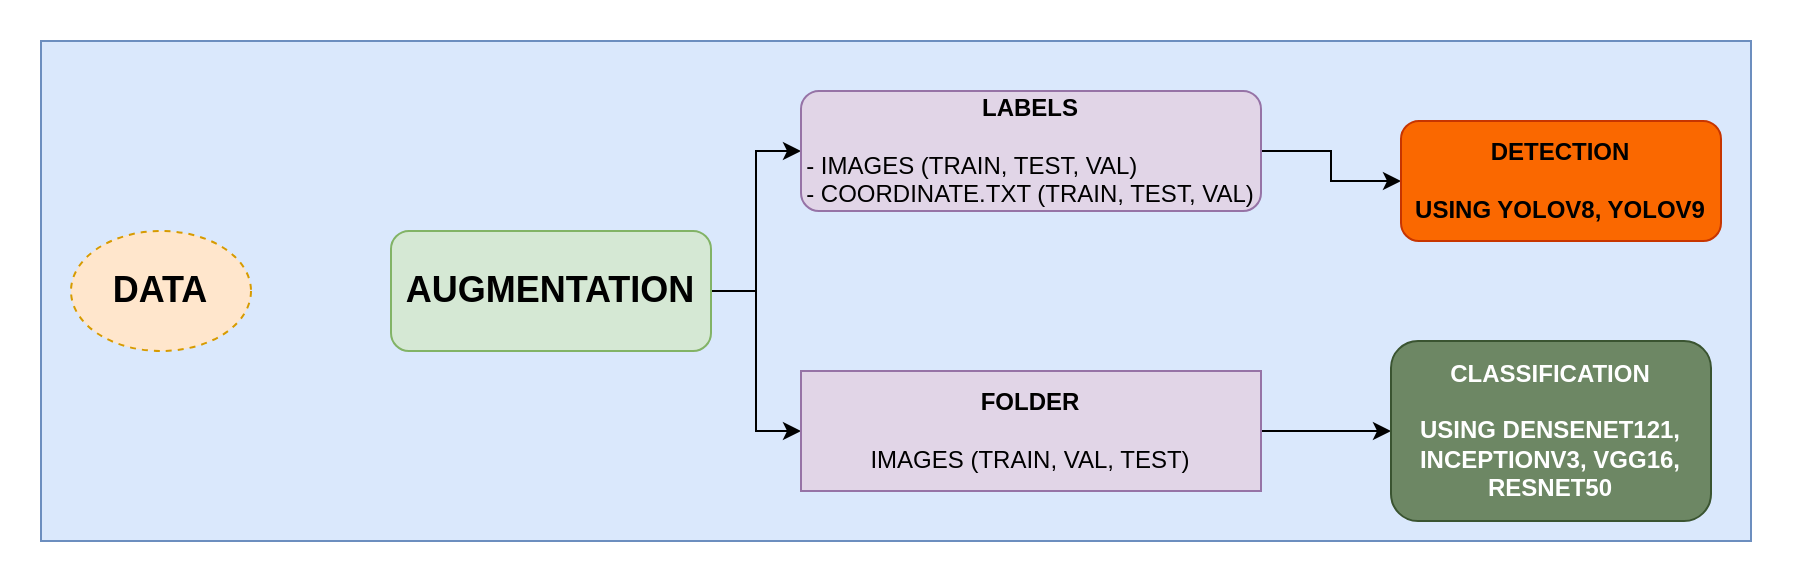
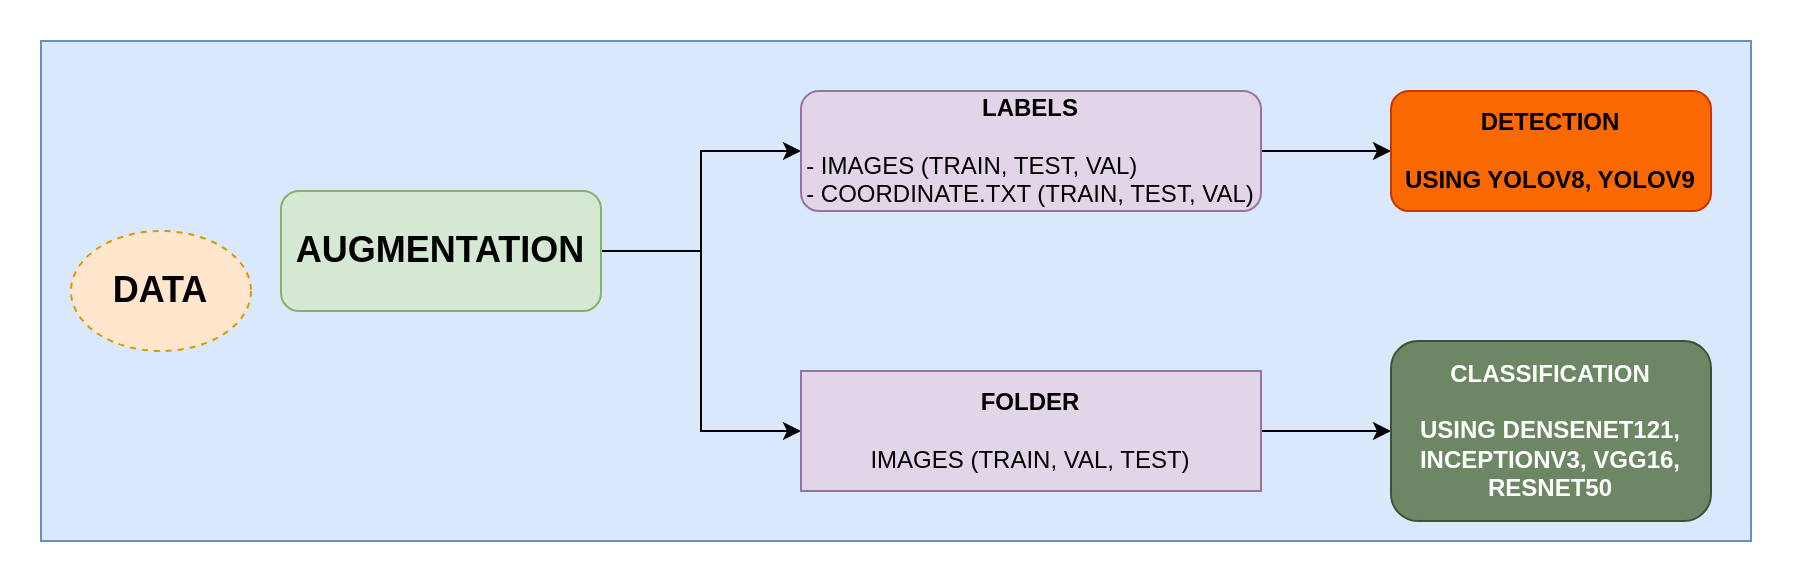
- <mxCell id="12" value="&lt;b&gt;DETECTION&lt;/b&gt;&lt;div&gt;&lt;b&gt;&lt;br&gt;&lt;/b&gt;&lt;/div&gt;&lt;div&gt;&lt;b&gt;USING YOLOV8, YOLOV9&lt;/b&gt;&lt;/div&gt;" style="rounded=1;whiteSpace=wrap;html=1;fillColor=#fa6800;fontColor=#000000;strokeColor=#C73500;" parent="2" vertex="1"><mxGeometry x="680" y="40" width="160" height="60" as="geometry" /></mxCell>
+ <mxCell id="12" value="&lt;b&gt;DETECTION&lt;/b&gt;&lt;div&gt;&lt;b&gt;&lt;br&gt;&lt;/b&gt;&lt;/div&gt;&lt;div&gt;&lt;b&gt;USING YOLOV8, YOLOV9&lt;/b&gt;&lt;/div&gt;" style="rounded=1;whiteSpace=wrap;html=1;fillColor=#fa6800;fontColor=#000000;strokeColor=#C73500;" parent="2" vertex="1"><mxGeometry x="675" y="25" width="160" height="60" as="geometry" /></mxCell>
- <mxCell id="7" value="&lt;font style=&quot;font-size: 18px;&quot;&gt;&lt;b&gt;AUGMENTATION&lt;/b&gt;&lt;/font&gt;" style="rounded=1;whiteSpace=wrap;html=1;fillColor=#d5e8d4;strokeColor=#82b366;" parent="2" vertex="1"><mxGeometry x="175" y="95" width="160" height="60" as="geometry" /></mxCell>
+ <mxCell id="7" value="&lt;font style=&quot;font-size: 18px;&quot;&gt;&lt;b&gt;AUGMENTATION&lt;/b&gt;&lt;/font&gt;" style="rounded=1;whiteSpace=wrap;html=1;fillColor=#d5e8d4;strokeColor=#82b366;" parent="2" vertex="1"><mxGeometry x="120" y="75" width="160" height="60" as="geometry" /></mxCell>
